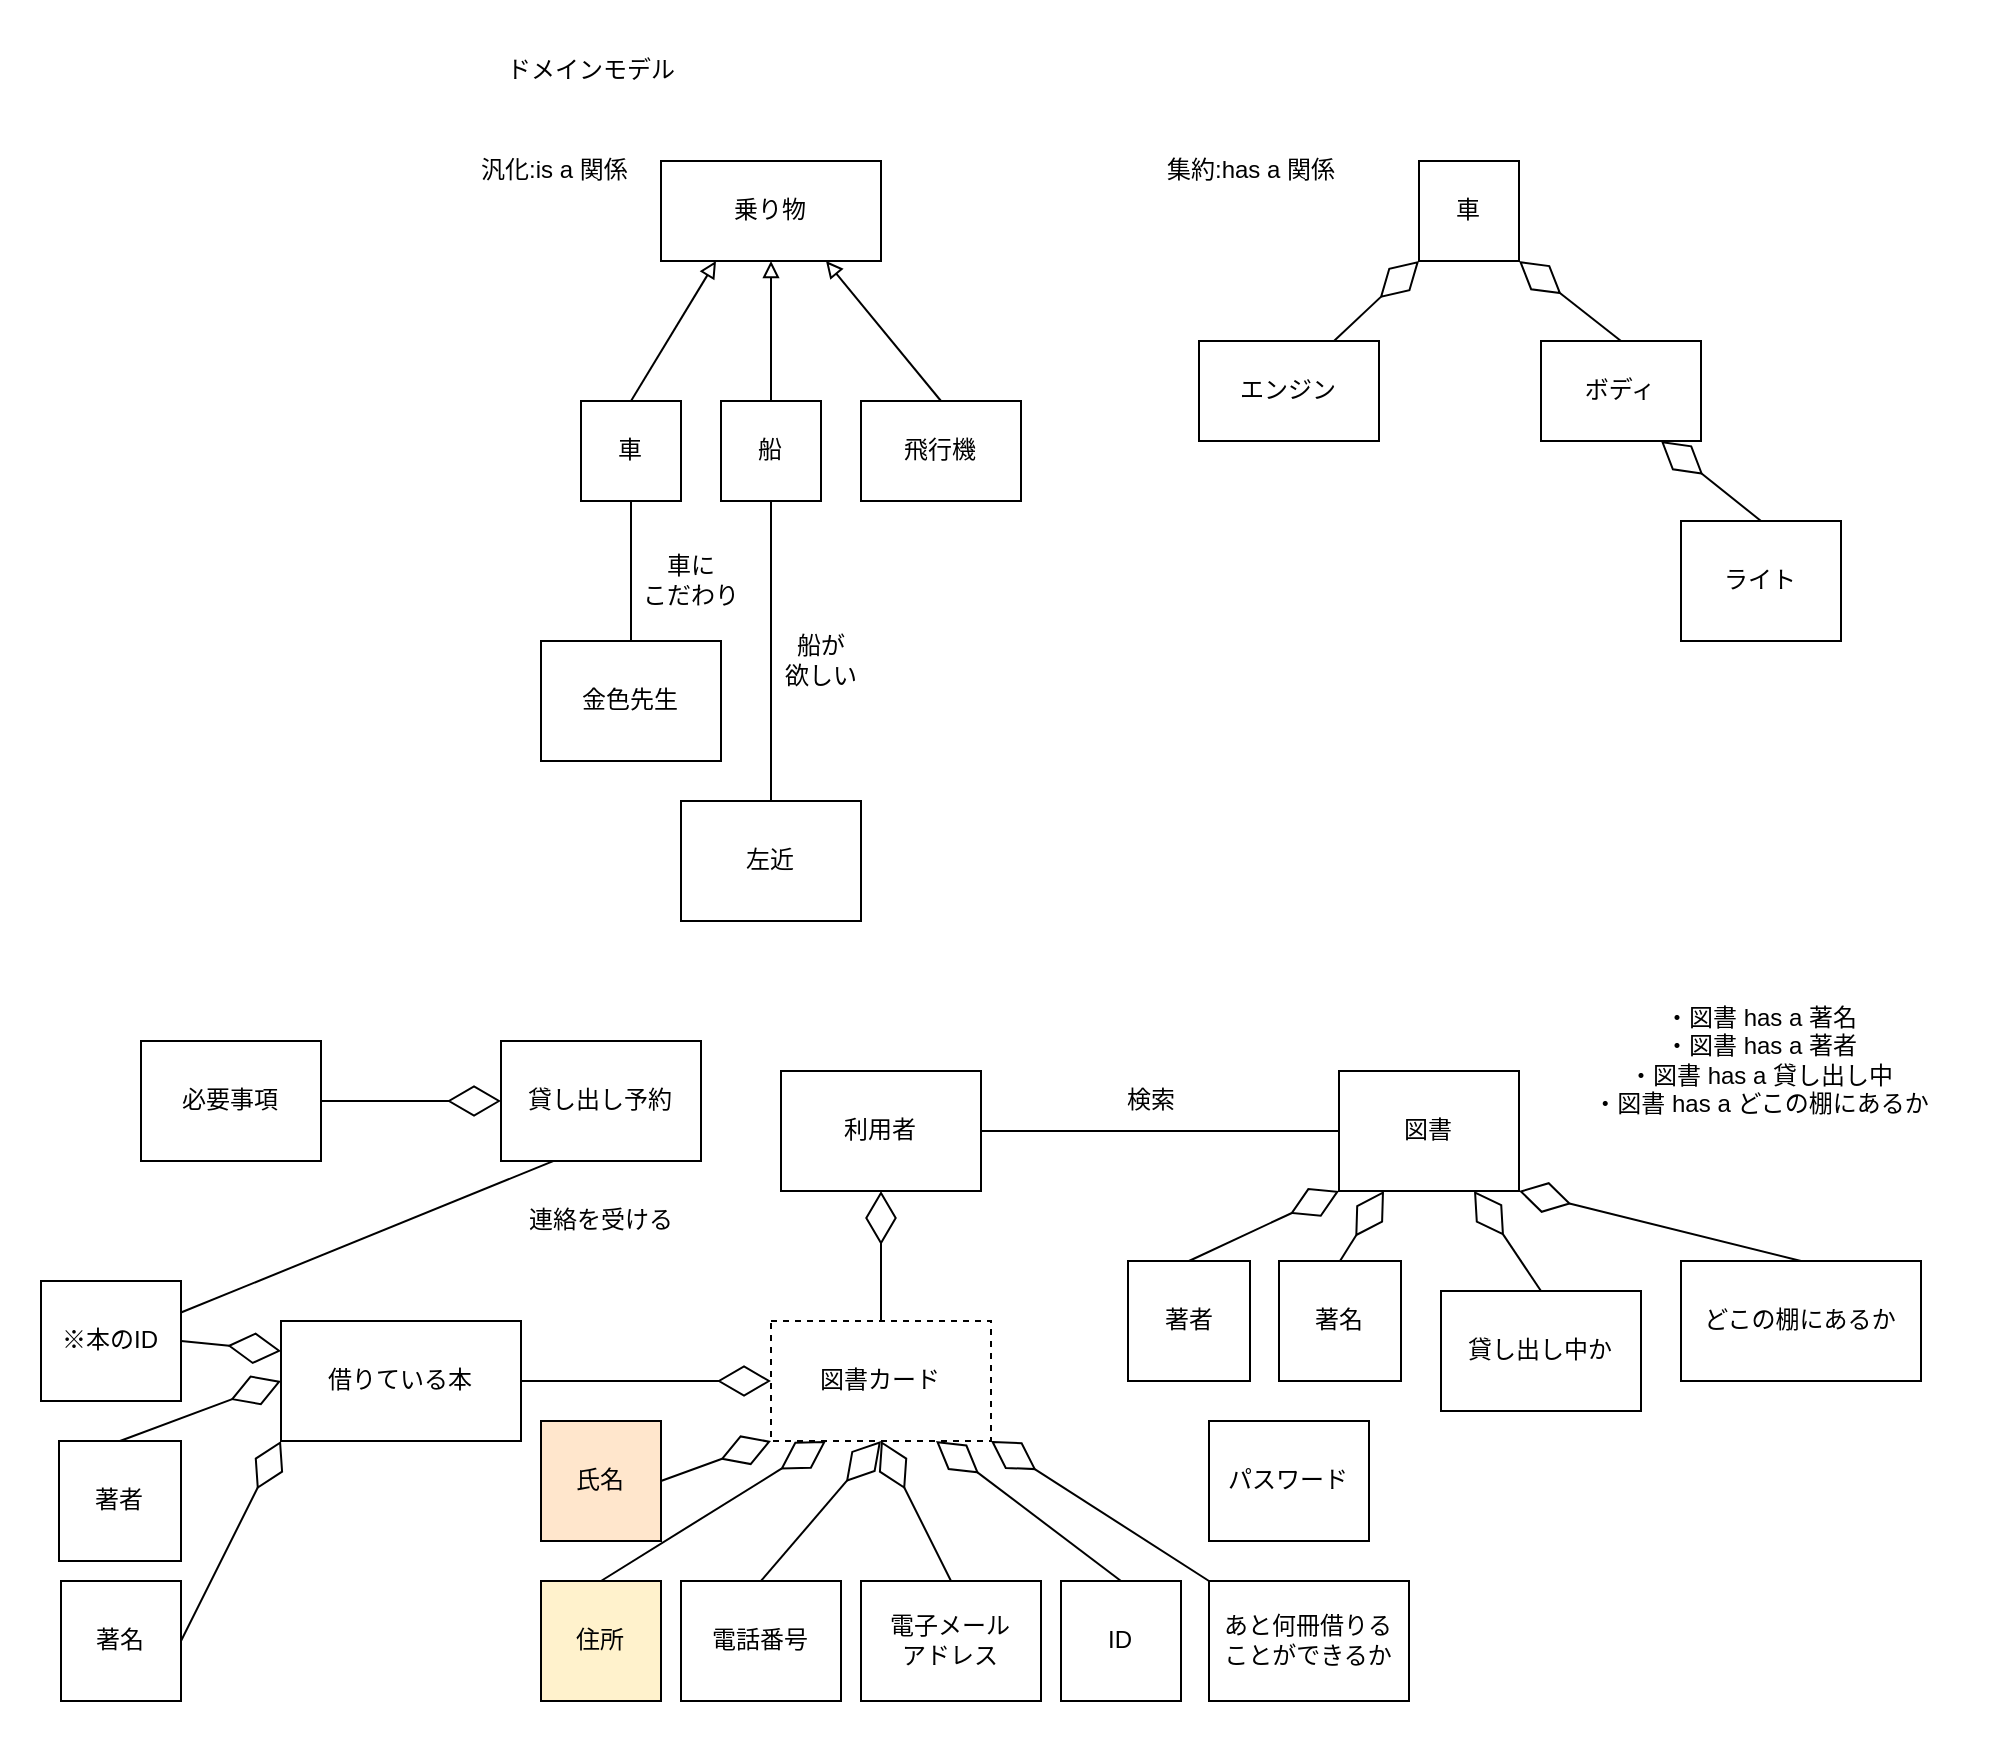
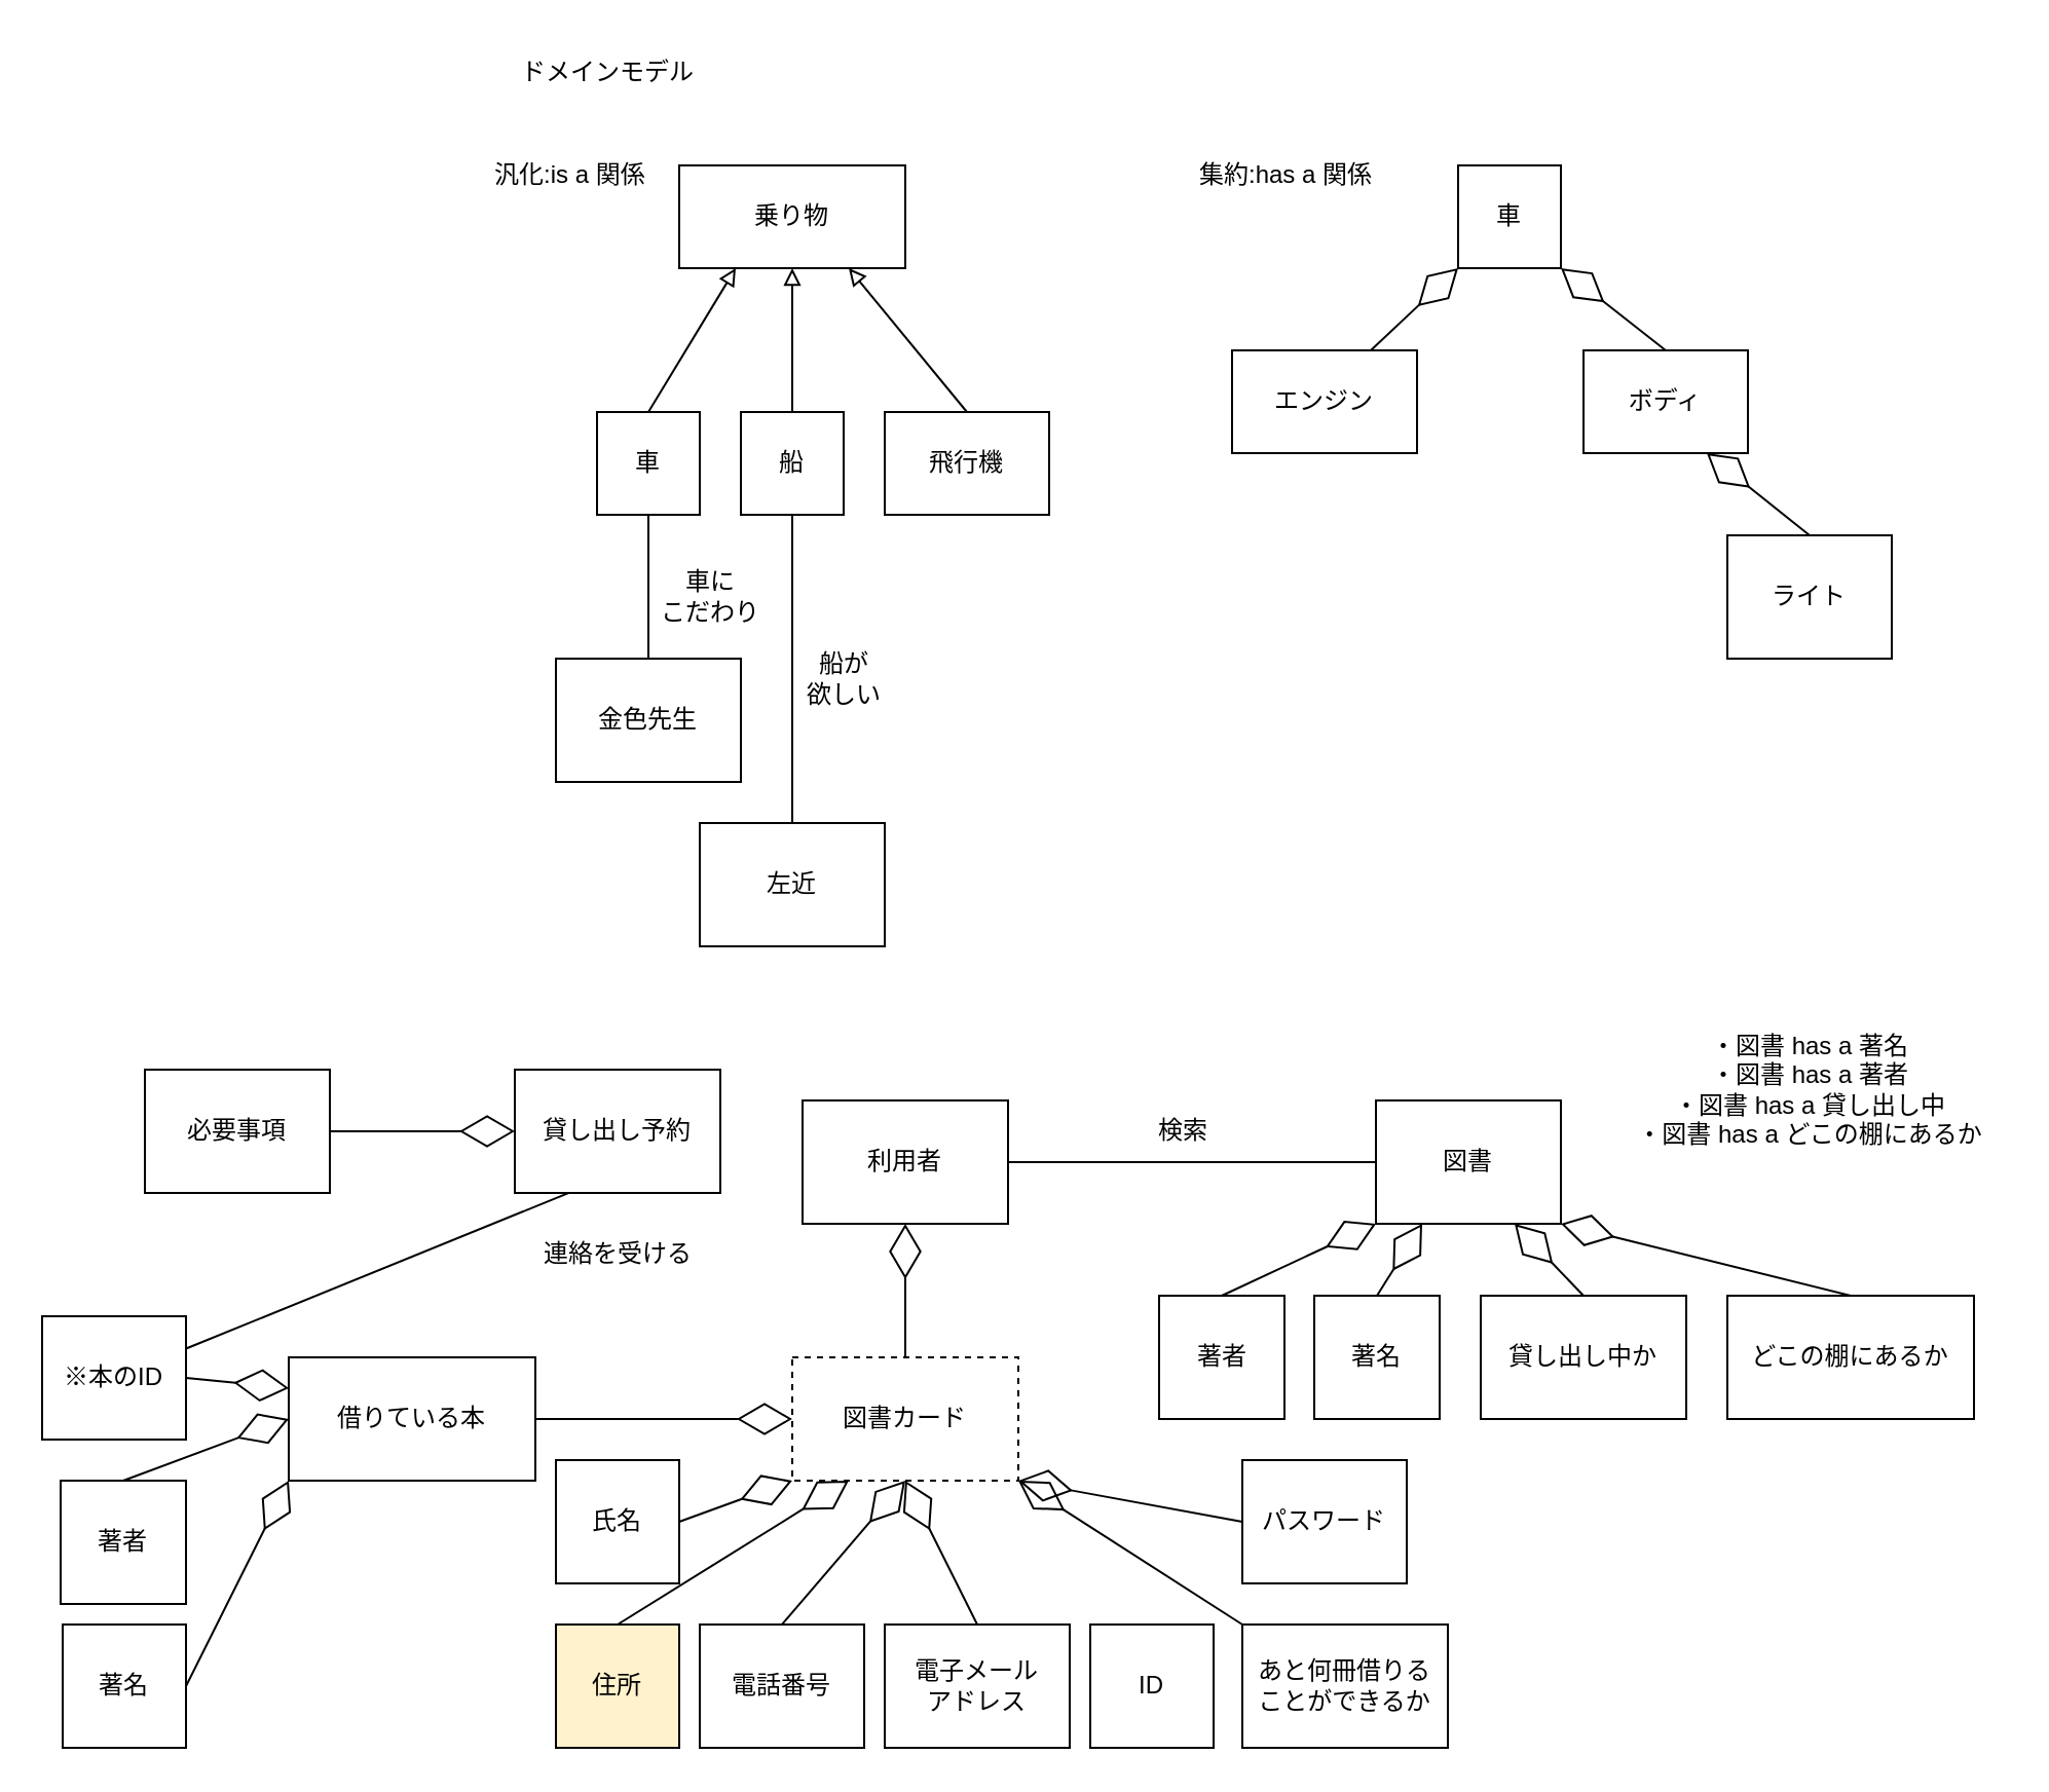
- <mxCell id="49" value="貸し出し中か" style="whiteSpace=wrap;html=1;" vertex="1" parent="1"><mxGeometry x="720" y="645" width="100" height="60" as="geometry" /></mxCell>
+ <mxCell id="49" value="貸し出し中か" style="whiteSpace=wrap;html=1;" vertex="1" parent="1"><mxGeometry x="720" y="630" width="100" height="60" as="geometry" /></mxCell>
+ <mxCell id="32" value="" style="endArrow=diamondThin;endFill=0;endSize=24;html=1;rounded=0;exitX=0;exitY=0.5;exitDx=0;exitDy=0;entryX=1;entryY=1;entryDx=0;entryDy=0;" edge="1" parent="1" source="31" target="27"><mxGeometry width="160" relative="1" as="geometry"><mxPoint x="460" y="780" as="sourcePoint" /><mxPoint x="505" y="740" as="targetPoint" /></mxGeometry></mxCell>
- <mxCell id="33" value="氏名" style="whiteSpace=wrap;html=1;fillColor=#ffe6cc;" vertex="1" parent="1"><mxGeometry x="270" y="710" width="60" height="60" as="geometry" /></mxCell>
+ <mxCell id="33" value="氏名" style="whiteSpace=wrap;html=1;" vertex="1" parent="1"><mxGeometry x="270" y="710" width="60" height="60" as="geometry" /></mxCell>
- <mxCell id="29" value="" style="endArrow=diamondThin;endFill=0;endSize=24;html=1;rounded=0;exitX=0.5;exitY=0;exitDx=0;exitDy=0;entryX=0.75;entryY=1;entryDx=0;entryDy=0;" edge="1" parent="1" source="30" target="27"><mxGeometry width="160" relative="1" as="geometry"><mxPoint x="420" y="790" as="sourcePoint" /><mxPoint x="465" y="750" as="targetPoint" /></mxGeometry></mxCell>
